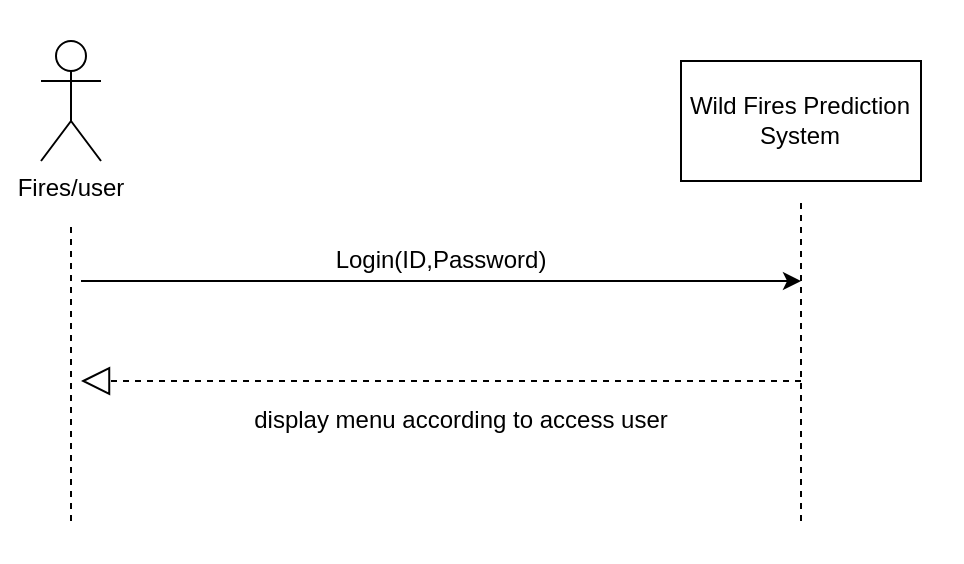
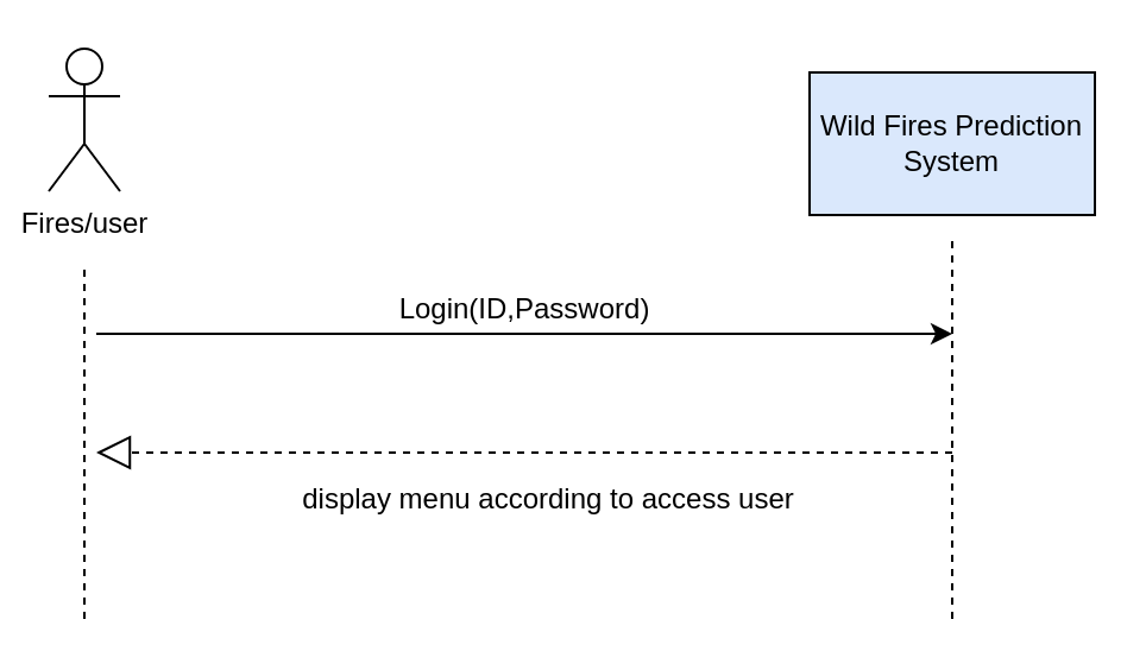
- <mxCell id="4" value="Wild Fires Prediction System" style="rounded=0;whiteSpace=wrap;html=1;" vertex="1" parent="1"><mxGeometry x="340" y="30" width="120" height="60" as="geometry" /></mxCell>
+ <mxCell id="4" value="Wild Fires Prediction System" style="rounded=0;whiteSpace=wrap;html=1;fillColor=#dae8fc;" vertex="1" parent="1"><mxGeometry x="340" y="30" width="120" height="60" as="geometry" /></mxCell>
